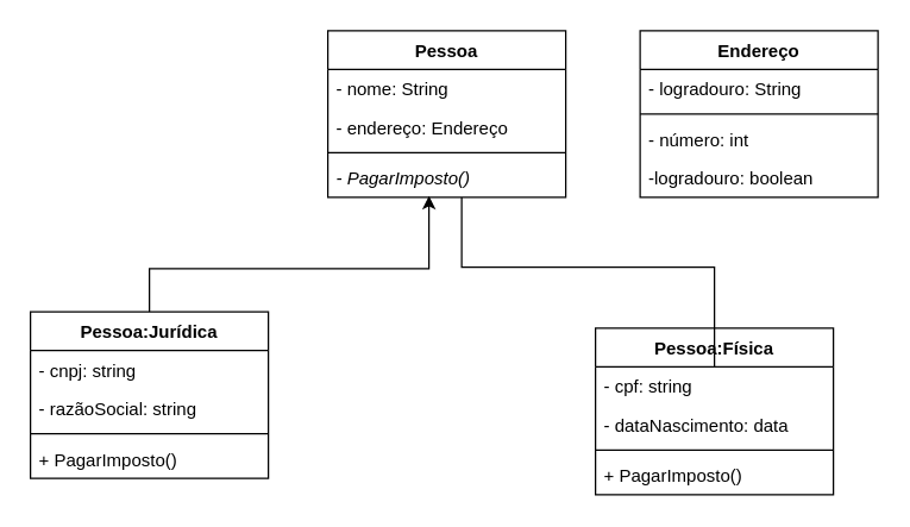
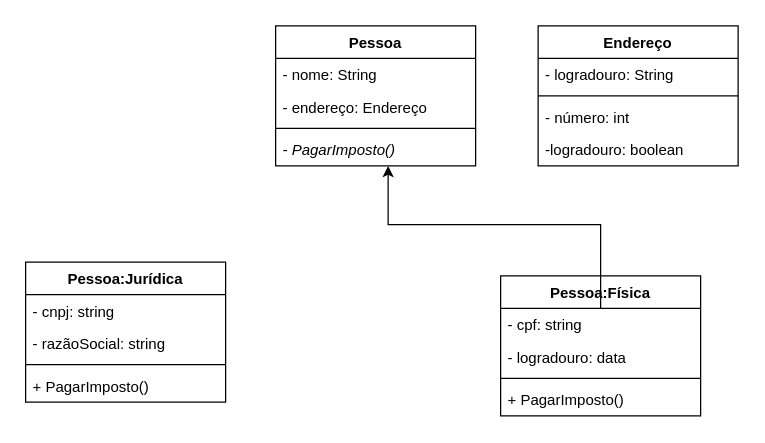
- <mxCell id="18" style="edgeStyle=orthogonalEdgeStyle;rounded=0;orthogonalLoop=1;jettySize=auto;html=1;endArrow=none;" edge="1" parent="1" source="9" target="17"><mxGeometry relative="1" as="geometry"><mxPoint x="340" y="170" as="targetPoint" /><Array as="points"><mxPoint x="310" y="179" /></Array></mxGeometry></mxCell>
+ <mxCell id="18" style="edgeStyle=orthogonalEdgeStyle;rounded=0;orthogonalLoop=1;jettySize=auto;html=1;" edge="1" parent="1" source="9" target="17"><mxGeometry relative="1" as="geometry"><mxPoint x="340" y="170" as="targetPoint" /><Array as="points"><mxPoint x="310" y="179" /></Array></mxGeometry></mxCell>
- <mxCell id="2" style="edgeStyle=orthogonalEdgeStyle;rounded=0;orthogonalLoop=1;jettySize=auto;html=1;entryX=0.425;entryY=0.962;entryDx=0;entryDy=0;entryPerimeter=0;" edge="1" parent="1" source="3" target="17"><mxGeometry relative="1" as="geometry"><mxPoint x="290" y="120" as="targetPoint" /><Array as="points"><mxPoint x="288" y="180" /></Array></mxGeometry></mxCell>
- <mxCell id="10" value="- dataNascimento: data" style="text;strokeColor=none;fillColor=none;align=left;verticalAlign=top;spacingLeft=4;spacingRight=4;overflow=hidden;rotatable=0;points=[[0,0.5],[1,0.5]];portConstraint=eastwest;" vertex="1" parent="8"><mxGeometry y="52" width="160" height="26" as="geometry" /></mxCell>
+ <mxCell id="10" value="- logradouro: data" style="text;strokeColor=none;fillColor=none;align=left;verticalAlign=top;spacingLeft=4;spacingRight=4;overflow=hidden;rotatable=0;points=[[0,0.5],[1,0.5]];portConstraint=eastwest;" vertex="1" parent="8"><mxGeometry y="52" width="160" height="26" as="geometry" /></mxCell>
